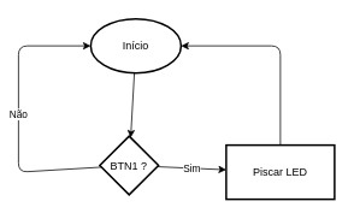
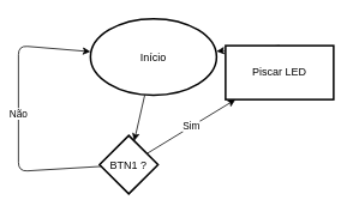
- <mxCell id="3" value="Início" style="strokeWidth=2;html=1;shape=mxgraph.flowchart.start_1;whiteSpace=wrap;" vertex="1" parent="1"><mxGeometry x="100" y="20" width="100" height="60" as="geometry" /></mxCell>
+ <mxCell id="3" value="Início" style="strokeWidth=2;html=1;shape=mxgraph.flowchart.start_1;whiteSpace=wrap;" vertex="1" parent="1"><mxGeometry x="100" y="20" width="140" height="85" as="geometry" /></mxCell>
- <mxCell id="8" value="Piscar LED" style="whiteSpace=wrap;html=1;strokeWidth=2;" vertex="1" parent="1"><mxGeometry x="250" y="160" width="120" height="60" as="geometry" /></mxCell>
+ <mxCell id="8" value="Piscar LED" style="whiteSpace=wrap;html=1;strokeWidth=2;" vertex="1" parent="1"><mxGeometry x="250" y="50" width="120" height="60" as="geometry" /></mxCell>
